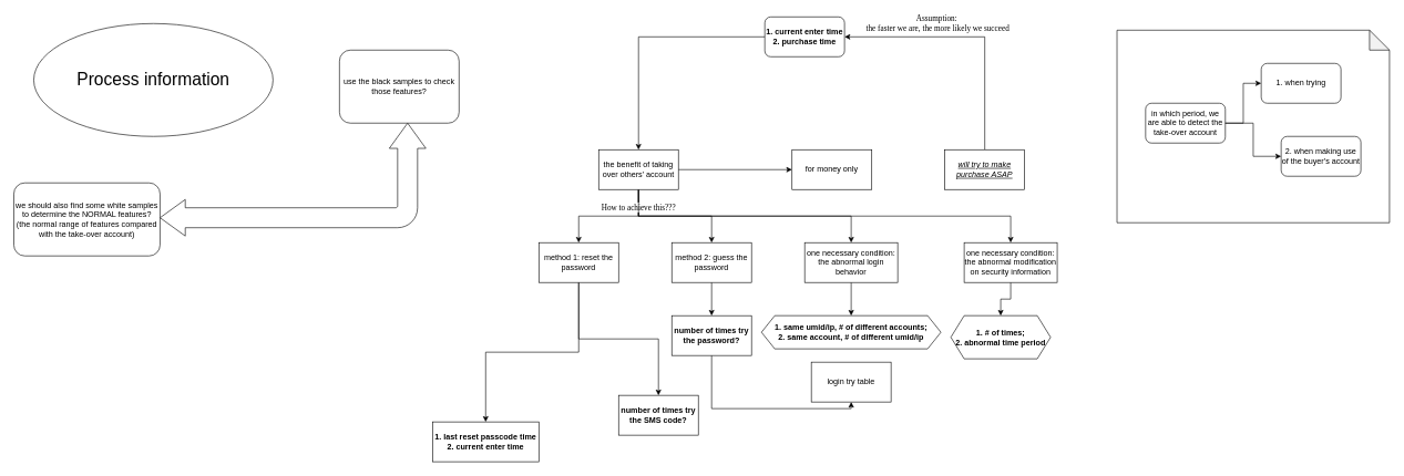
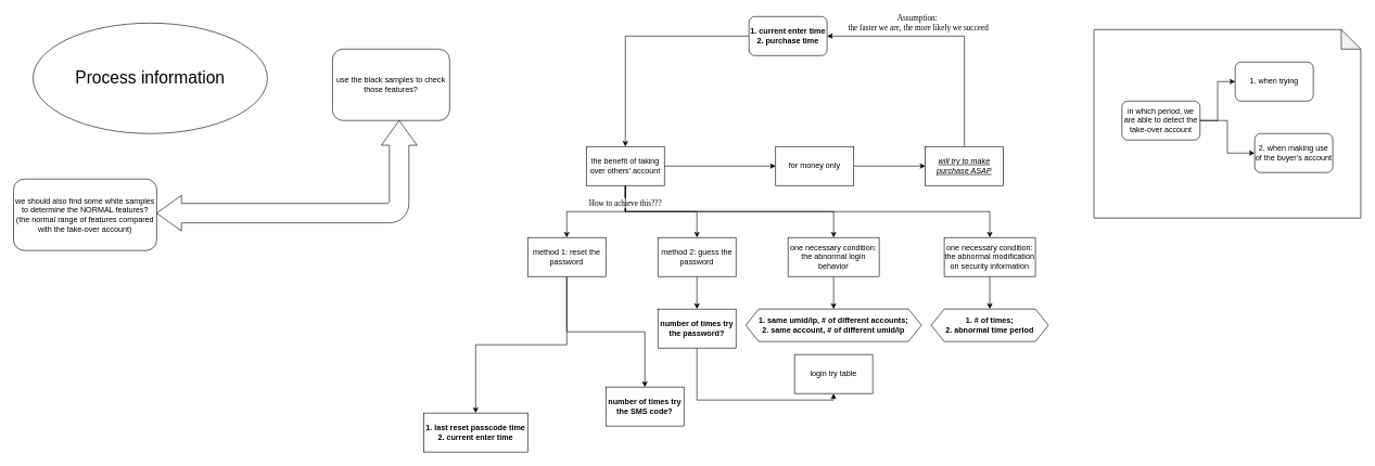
+ <mxCell id="15" value="" style="edgeStyle=orthogonalEdgeStyle;rounded=0;orthogonalLoop=1;jettySize=auto;html=1;" edge="1" parent="1" source="16" target="20"><mxGeometry relative="1" as="geometry" /></mxCell>
- <mxCell id="40" value="1. # of times;&lt;br&gt;2. abnormal time period" style="shape=hexagon;perimeter=hexagonPerimeter2;whiteSpace=wrap;html=1;fixedSize=1;fontFamily=Helvetica;rounded=0;fontStyle=1" vertex="1" parent="1"><mxGeometry x="1430" y="475" width="150" height="65" as="geometry" /></mxCell>
+ <mxCell id="40" value="1. # of times;&lt;br&gt;2. abnormal time period" style="shape=hexagon;perimeter=hexagonPerimeter2;whiteSpace=wrap;html=1;fixedSize=1;fontFamily=Helvetica;rounded=0;fontStyle=1" vertex="1" parent="1"><mxGeometry x="1430" y="475" width="180" height="50" as="geometry" /></mxCell>
